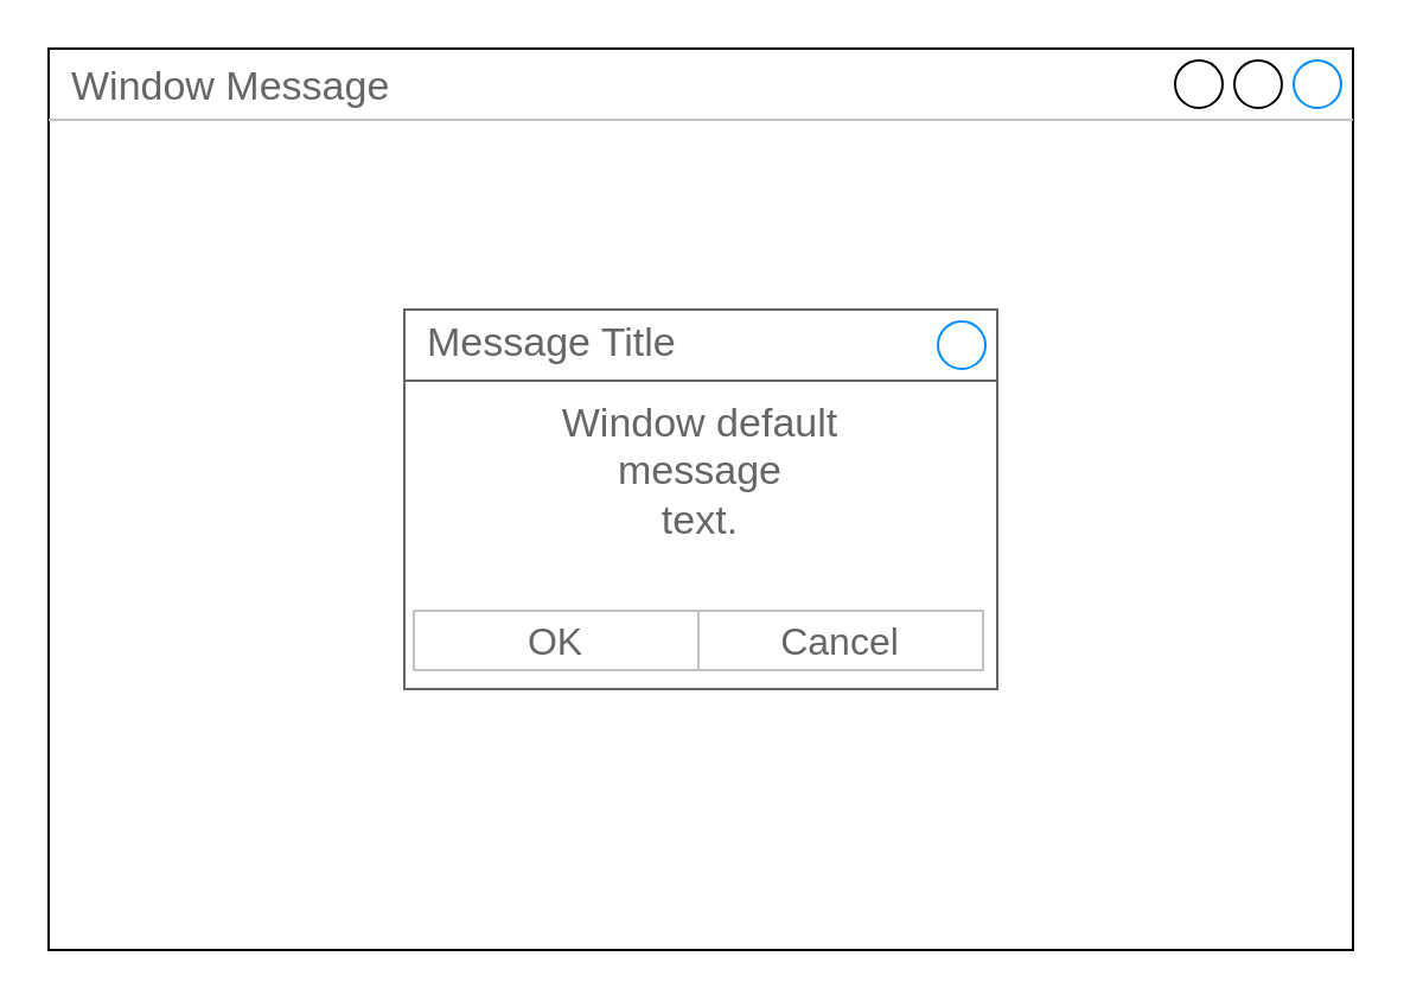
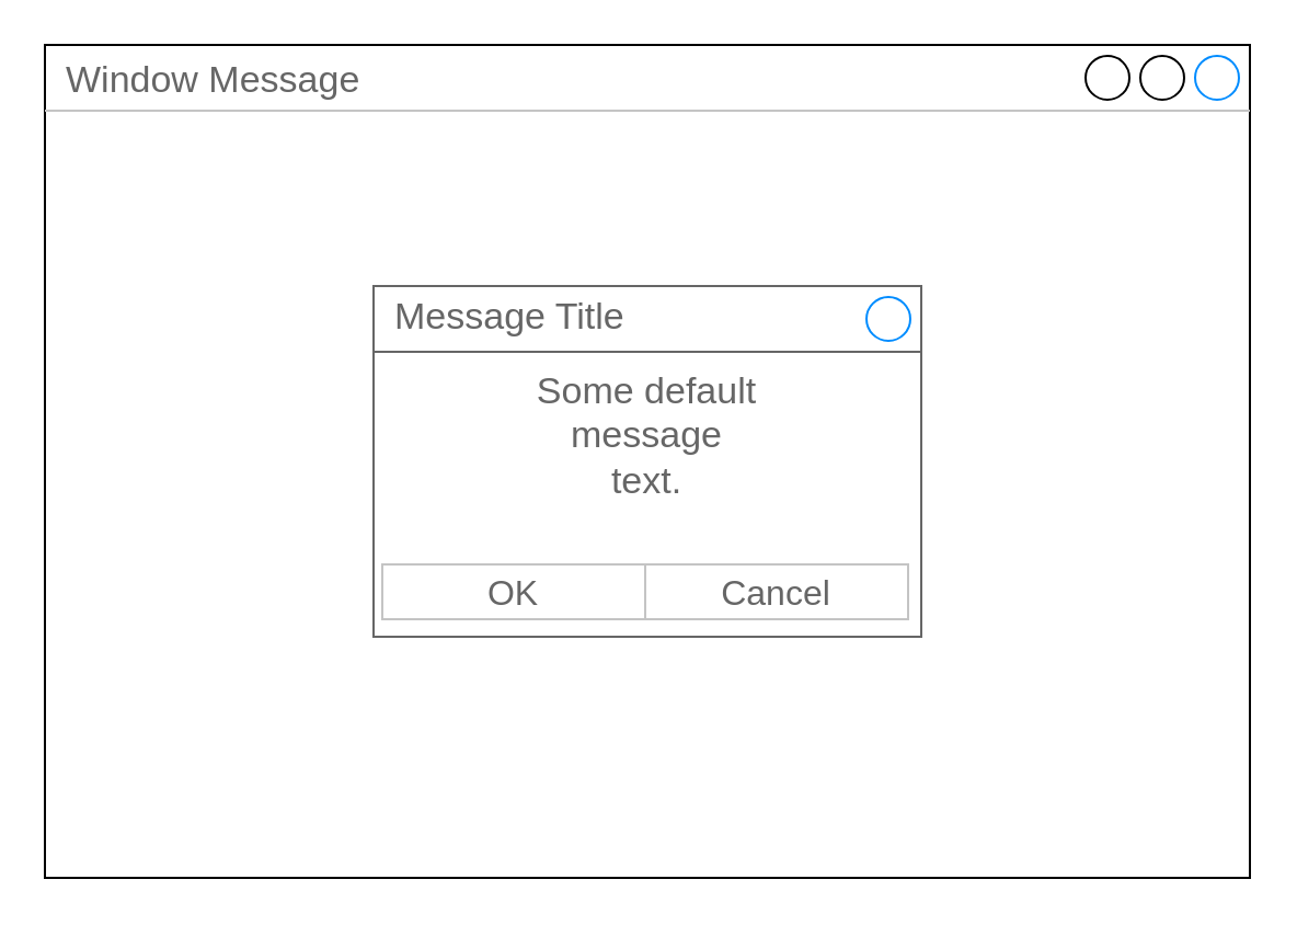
- <mxCell id="3" value="Window default&#10;message&#10;text." style="strokeWidth=1;shadow=0;dashed=0;align=center;html=1;shape=mxgraph.mockup.containers.rrect;rSize=0;strokeColor=#666666;fontColor=#666666;fontSize=17;verticalAlign=top;whiteSpace=wrap;fillColor=#ffffff;spacingTop=32;" vertex="1" parent="1"><mxGeometry x="170" y="130" width="250" height="160" as="geometry" /></mxCell>
+ <mxCell id="3" value="Some default&#10;message&#10;text." style="strokeWidth=1;shadow=0;dashed=0;align=center;html=1;shape=mxgraph.mockup.containers.rrect;rSize=0;strokeColor=#666666;fontColor=#666666;fontSize=17;verticalAlign=top;whiteSpace=wrap;fillColor=#ffffff;spacingTop=32;" vertex="1" parent="1"><mxGeometry x="170" y="130" width="250" height="160" as="geometry" /></mxCell>
